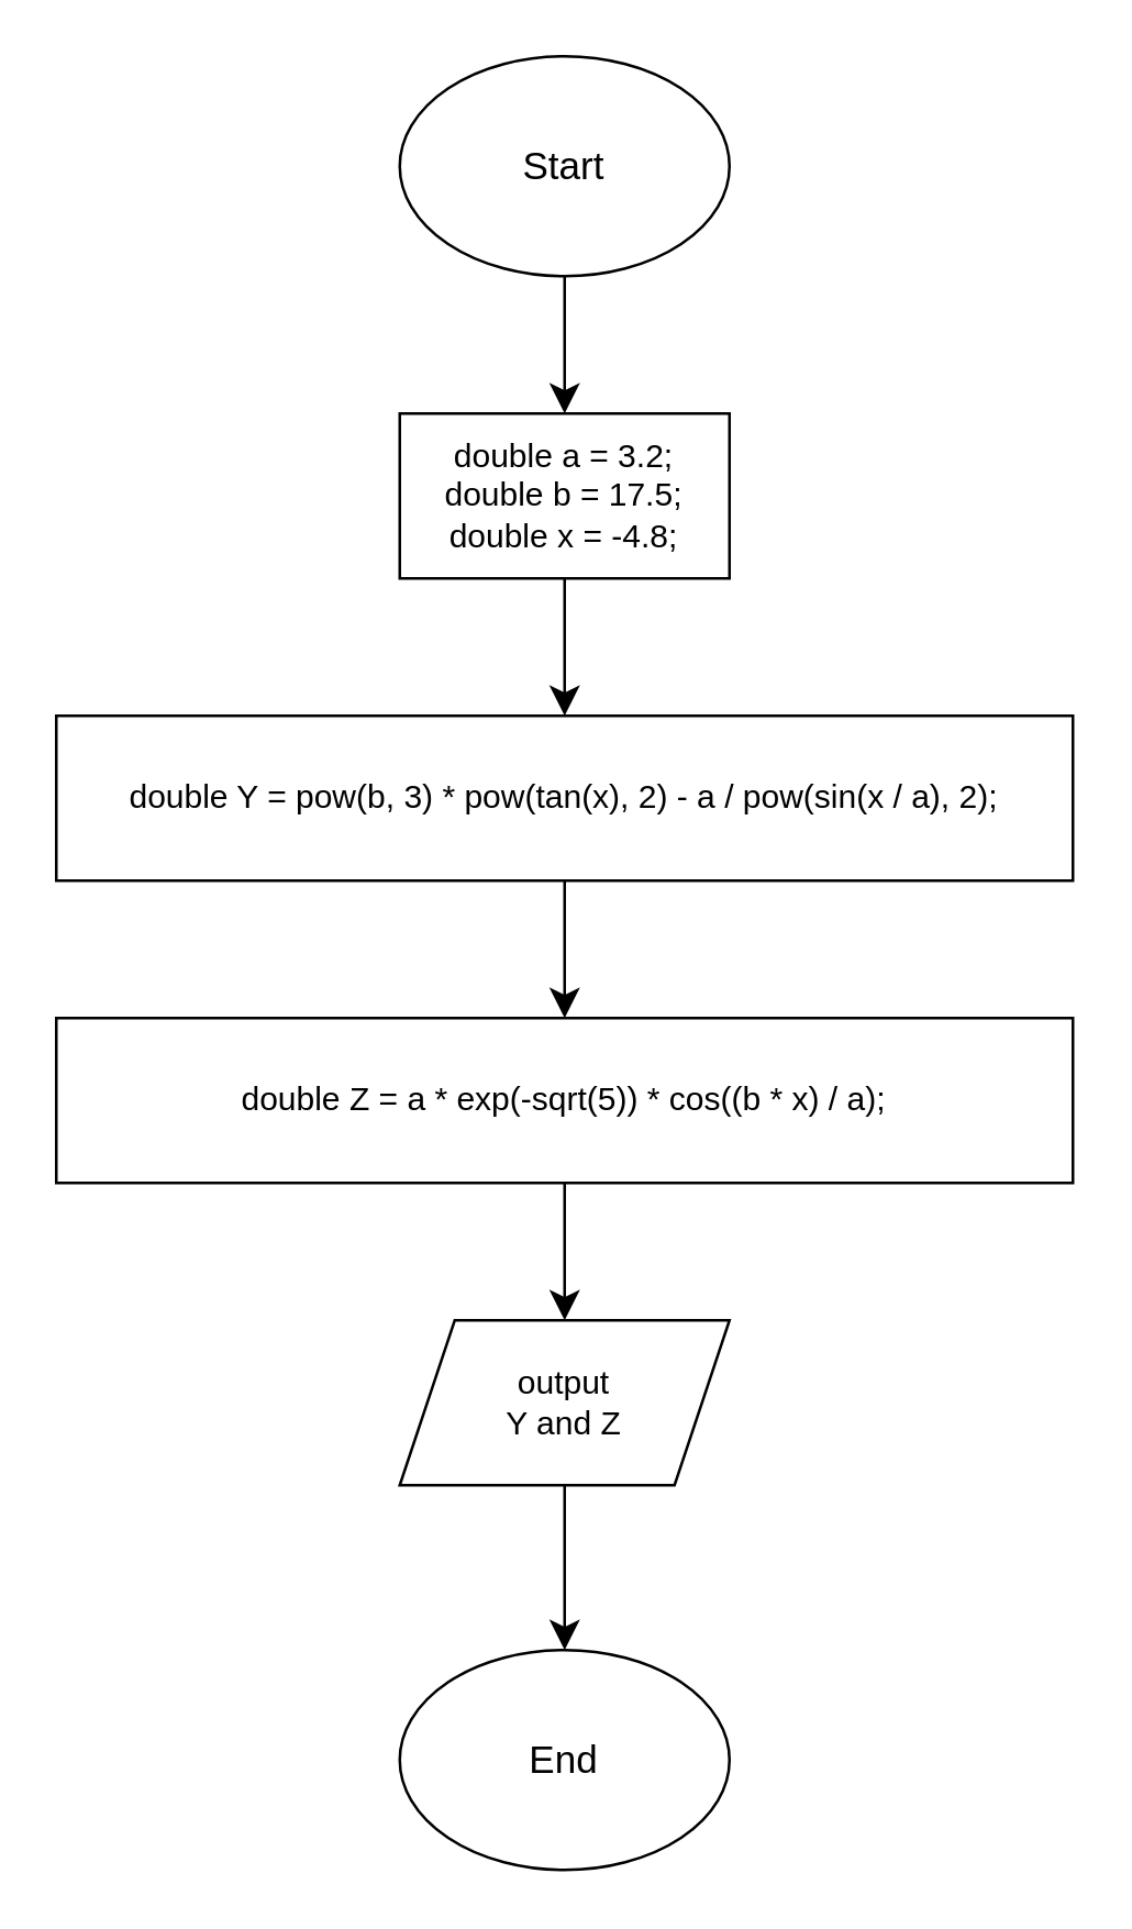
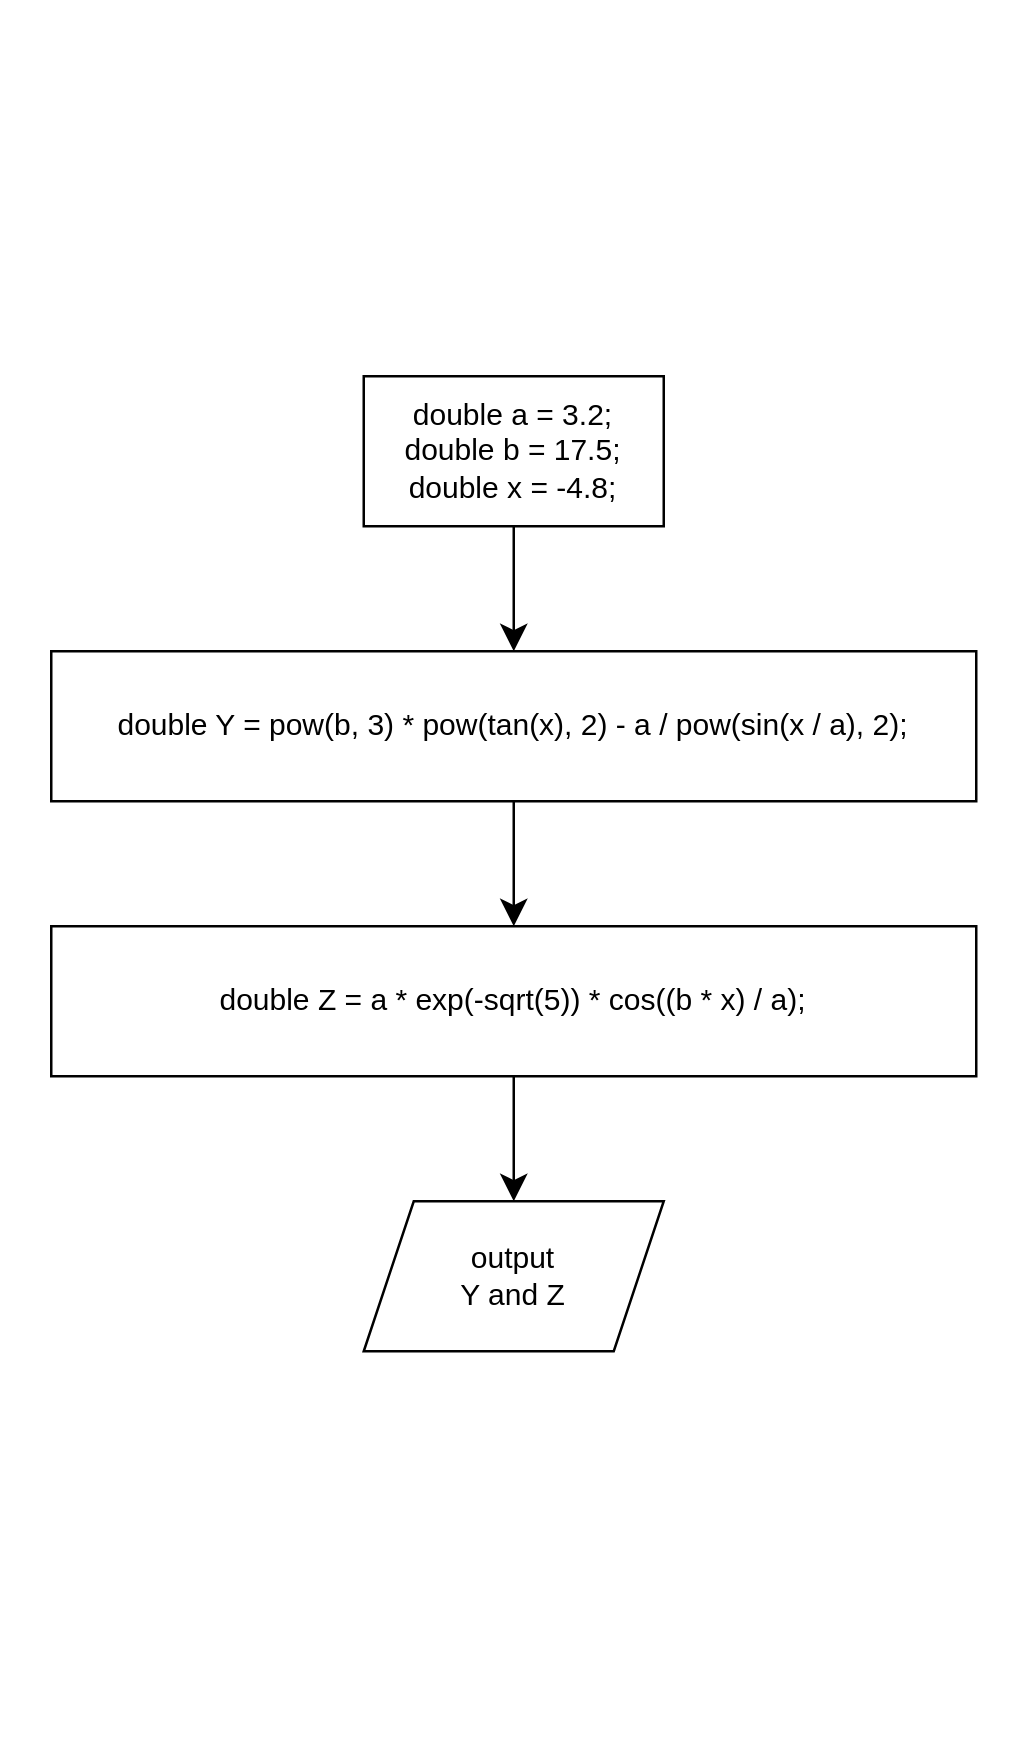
- <mxCell id="3" value="&lt;font style=&quot;font-size: 14px;&quot;&gt;Start&lt;/font&gt;" style="ellipse;whiteSpace=wrap;html=1;" vertex="1" parent="1"><mxGeometry x="145" y="20" width="120" height="80" as="geometry" /></mxCell>
- <mxCell id="2" value="" style="edgeStyle=none;curved=1;rounded=0;orthogonalLoop=1;jettySize=auto;html=1;fontSize=12;startSize=8;endSize=8;entryX=0.5;entryY=0;entryDx=0;entryDy=0;" edge="1" parent="1" source="3" target="5"><mxGeometry relative="1" as="geometry" /></mxCell>
- <mxCell id="10" value="" style="edgeStyle=none;curved=1;rounded=0;orthogonalLoop=1;jettySize=auto;html=1;fontSize=12;startSize=8;endSize=8;" edge="1" parent="1" source="11" target="12"><mxGeometry relative="1" as="geometry" /></mxCell>
- <mxCell id="12" value="&lt;font style=&quot;font-size: 14px;&quot;&gt;End&lt;/font&gt;" style="ellipse;whiteSpace=wrap;html=1;" vertex="1" parent="1"><mxGeometry x="145" y="600" width="120" height="80" as="geometry" /></mxCell>
